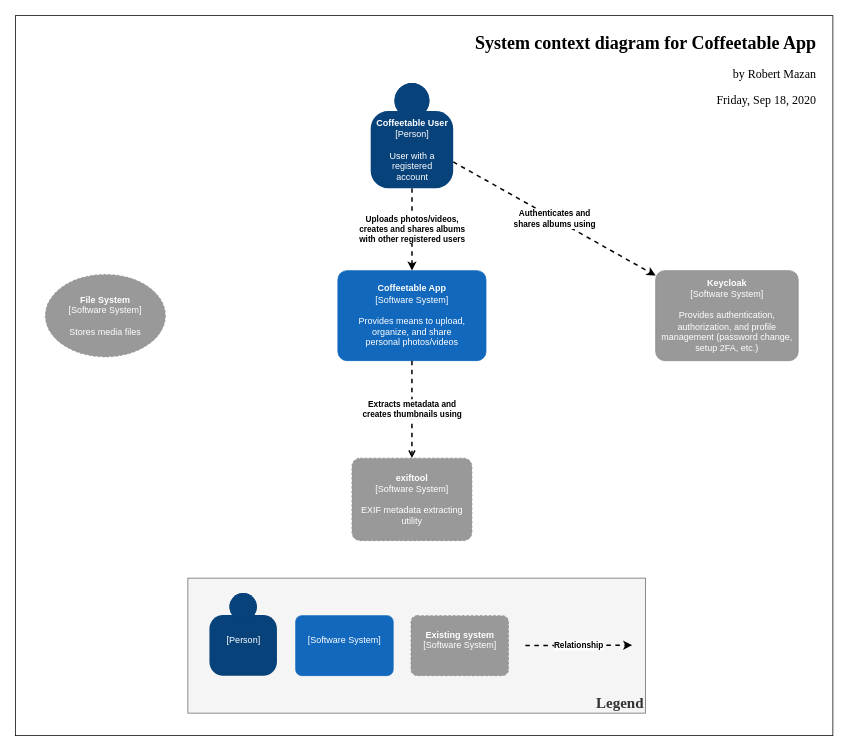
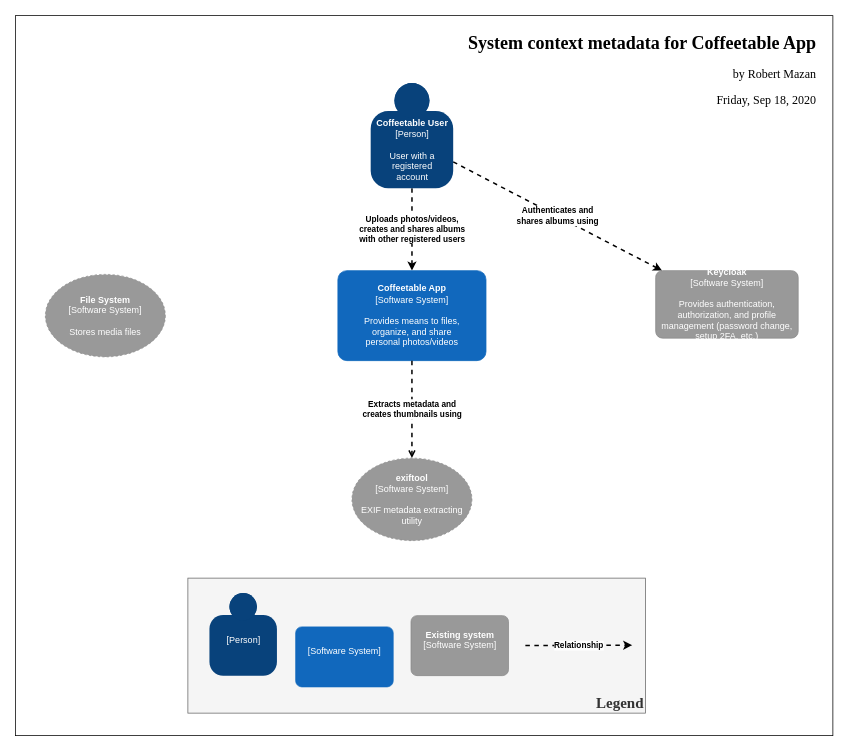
- <mxCell id="2" value="&lt;p style=&quot;line-height: 100% ; font-size: 16px&quot;&gt;&lt;/p&gt;&lt;p&gt;&lt;font style=&quot;font-size: 24px&quot;&gt;&lt;b&gt;System context diagram for Coffeetable App&lt;/b&gt;&lt;/font&gt;&lt;/p&gt;&lt;p style=&quot;font-size: 16px&quot;&gt;by Robert Mazan&lt;/p&gt;&lt;p style=&quot;font-size: 16px&quot;&gt;Friday, Sep 18, 2020&lt;/p&gt;&lt;p style=&quot;font-size: 16px&quot;&gt;&lt;/p&gt;" style="rounded=0;whiteSpace=wrap;html=1;fontSize=16;align=right;verticalAlign=top;spacingRight=20;fontFamily=Georgia;" vertex="1" parent="1"><mxGeometry x="20" y="20" width="1090" height="960" as="geometry" /></mxCell>
+ <mxCell id="2" value="&lt;p style=&quot;line-height: 100% ; font-size: 16px&quot;&gt;&lt;/p&gt;&lt;p&gt;&lt;font style=&quot;font-size: 24px&quot;&gt;&lt;b&gt;System context metadata for Coffeetable App&lt;/b&gt;&lt;/font&gt;&lt;/p&gt;&lt;p style=&quot;font-size: 16px&quot;&gt;by Robert Mazan&lt;/p&gt;&lt;p style=&quot;font-size: 16px&quot;&gt;Friday, Sep 18, 2020&lt;/p&gt;&lt;p style=&quot;font-size: 16px&quot;&gt;&lt;/p&gt;" style="rounded=0;whiteSpace=wrap;html=1;fontSize=16;align=right;verticalAlign=top;spacingRight=20;fontFamily=Georgia;" vertex="1" parent="1"><mxGeometry x="20" y="20" width="1090" height="960" as="geometry" /></mxCell>
- <mxCell id="6" value="&lt;b&gt;Coffeetable App&lt;/b&gt;&lt;div&gt;[Software System]&lt;/div&gt;&lt;br&gt;&lt;div&gt;Provides means to upload,&#10;organize, and share&#10;personal photos/videos&lt;/div&gt;" style="rounded=1;whiteSpace=wrap;html=1;labelBackgroundColor=none;fillColor=#1168BD;fontColor=#ffffff;align=center;arcSize=10;strokeColor=#1168BD;metaEdit=1;metaData={&quot;c4Type&quot;:{&quot;editable&quot;:false}};points=[[0.25,0,0],[0.5,0,0],[0.75,0,0],[1,0.25,0],[1,0.5,0],[1,0.75,0],[0.75,1,0],[0.5,1,0],[0.25,1,0],[0,0.75,0],[0,0.5,0],[0,0.25,0]];" parent="1" vertex="1"><mxGeometry x="450" y="360" width="197.5" height="120" as="geometry" /></mxCell>
+ <mxCell id="6" value="&lt;b&gt;Coffeetable App&lt;/b&gt;&lt;div&gt;[Software System]&lt;/div&gt;&lt;br&gt;&lt;div&gt;Provides means to files,&#10;organize, and share&#10;personal photos/videos&lt;/div&gt;" style="rounded=1;whiteSpace=wrap;html=1;labelBackgroundColor=none;fillColor=#1168BD;fontColor=#ffffff;align=center;arcSize=10;strokeColor=#1168BD;metaEdit=1;metaData={&quot;c4Type&quot;:{&quot;editable&quot;:false}};points=[[0.25,0,0],[0.5,0,0],[0.75,0,0],[1,0.25,0],[1,0.5,0],[1,0.75,0],[0.75,1,0],[0.5,1,0],[0.25,1,0],[0,0.75,0],[0,0.5,0],[0,0.25,0]];" parent="1" vertex="1"><mxGeometry x="450" y="360" width="197.5" height="120" as="geometry" /></mxCell>
- <mxCell id="7" value="&lt;b&gt;Keycloak&lt;/b&gt;&lt;div&gt;[Software System]&lt;/div&gt;&lt;br&gt;&lt;div&gt;Provides authentication, authorization, and profile management (password change, setup 2FA, etc.)&lt;/div&gt;" style="rounded=1;whiteSpace=wrap;html=1;labelBackgroundColor=none;fillColor=#999999;fontColor=#ffffff;align=center;arcSize=10;strokeColor=#8A8A8A;metaEdit=1;metaData={&quot;c4Type&quot;:{&quot;editable&quot;:false}};points=[[0.25,0,0],[0.5,0,0],[0.75,0,0],[1,0.25,0],[1,0.5,0],[1,0.75,0],[0.75,1,0],[0.5,1,0],[0.25,1,0],[0,0.75,0],[0,0.5,0],[0,0.25,0]];" parent="1" vertex="1"><mxGeometry x="873.75" y="360" width="190" height="120" as="geometry" /></mxCell>
+ <mxCell id="7" value="&lt;b&gt;Keycloak&lt;/b&gt;&lt;div&gt;[Software System]&lt;/div&gt;&lt;br&gt;&lt;div&gt;Provides authentication, authorization, and profile management (password change, setup 2FA, etc.)&lt;/div&gt;" style="rounded=1;whiteSpace=wrap;html=1;labelBackgroundColor=none;fillColor=#999999;fontColor=#ffffff;align=center;arcSize=10;strokeColor=#8A8A8A;metaEdit=1;metaData={&quot;c4Type&quot;:{&quot;editable&quot;:false}};points=[[0.25,0,0],[0.5,0,0],[0.75,0,0],[1,0.25,0],[1,0.5,0],[1,0.75,0],[0.75,1,0],[0.5,1,0],[0.25,1,0],[0,0.75,0],[0,0.5,0],[0,0.25,0]];" parent="1" vertex="1"><mxGeometry x="873.75" y="360" width="190" height="90" as="geometry" /></mxCell>
- <mxCell id="9" value="&lt;b&gt;exiftool&lt;/b&gt;&lt;div&gt;[Software System]&lt;/div&gt;&lt;br&gt;&lt;div&gt;EXIF metadata extracting utility&lt;/div&gt;" style="rounded=1;whiteSpace=wrap;html=1;labelBackgroundColor=none;fillColor=#999999;fontColor=#ffffff;align=center;arcSize=10;strokeColor=#8A8A8A;metaEdit=1;metaData={&quot;c4Type&quot;:{&quot;editable&quot;:false}};points=[[0.25,0,0],[0.5,0,0],[0.75,0,0],[1,0.25,0],[1,0.5,0],[1,0.75,0],[0.75,1,0],[0.5,1,0],[0.25,1,0],[0,0.75,0],[0,0.5,0],[0,0.25,0]];dashed=1;" parent="1" vertex="1"><mxGeometry x="468.75" y="610" width="160" height="110.0" as="geometry" /></mxCell>
+ <mxCell id="9" value="&lt;b&gt;exiftool&lt;/b&gt;&lt;div&gt;[Software System]&lt;/div&gt;&lt;br&gt;&lt;div&gt;EXIF metadata extracting utility&lt;/div&gt;" style="ellipse;whiteSpace=wrap;html=1;labelBackgroundColor=none;fillColor=#999999;fontColor=#ffffff;align=center;arcSize=10;strokeColor=#8A8A8A;metaEdit=1;metaData={&quot;c4Type&quot;:{&quot;editable&quot;:false}};points=[[0.25,0,0],[0.5,0,0],[0.75,0,0],[1,0.25,0],[1,0.5,0],[1,0.75,0],[0.75,1,0],[0.5,1,0],[0.25,1,0],[0,0.75,0],[0,0.5,0],[0,0.25,0]];dashed=1;" parent="1" vertex="1"><mxGeometry x="468.75" y="610" width="160" height="110.0" as="geometry" /></mxCell>
- <mxCell id="15" value="&lt;b&gt; &lt;/b&gt;&lt;div&gt;[Software System]&lt;/div&gt;&lt;br&gt;&lt;div&gt; &lt;/div&gt;" style="rounded=1;whiteSpace=wrap;html=1;labelBackgroundColor=none;fillColor=#1168BD;fontColor=#ffffff;align=center;arcSize=10;strokeColor=#1168BD;metaEdit=1;metaData={&quot;c4Type&quot;:{&quot;editable&quot;:false}};points=[[0.25,0,0],[0.5,0,0],[0.75,0,0],[1,0.25,0],[1,0.5,0],[1,0.75,0],[0.75,1,0],[0.5,1,0],[0.25,1,0],[0,0.75,0],[0,0.5,0],[0,0.25,0]];shadow=0;glass=0;" vertex="1" parent="11"><mxGeometry x="143.75" y="50" width="130" height="80" as="geometry" /></mxCell>
+ <mxCell id="15" value="&lt;b&gt; &lt;/b&gt;&lt;div&gt;[Software System]&lt;/div&gt;&lt;br&gt;&lt;div&gt; &lt;/div&gt;" style="rounded=1;whiteSpace=wrap;html=1;labelBackgroundColor=none;fillColor=#1168BD;fontColor=#ffffff;align=center;arcSize=10;strokeColor=#1168BD;metaEdit=1;metaData={&quot;c4Type&quot;:{&quot;editable&quot;:false}};points=[[0.25,0,0],[0.5,0,0],[0.75,0,0],[1,0.25,0],[1,0.5,0],[1,0.75,0],[0.75,1,0],[0.5,1,0],[0.25,1,0],[0,0.75,0],[0,0.5,0],[0,0.25,0]];shadow=0;glass=0;" vertex="1" parent="11"><mxGeometry x="143.75" y="65" width="130" height="80" as="geometry" /></mxCell>
- <mxCell id="14" value="&lt;b&gt;Existing system&lt;/b&gt;&lt;div&gt;[Software System]&lt;/div&gt;&lt;br&gt;&lt;div&gt; &lt;/div&gt;" style="rounded=1;whiteSpace=wrap;html=1;labelBackgroundColor=none;fillColor=#999999;fontColor=#ffffff;align=center;arcSize=10;strokeColor=#8A8A8A;metaEdit=1;metaData={&quot;c4Type&quot;:{&quot;editable&quot;:false}};points=[[0.25,0,0],[0.5,0,0],[0.75,0,0],[1,0.25,0],[1,0.5,0],[1,0.75,0],[0.75,1,0],[0.5,1,0],[0.25,1,0],[0,0.75,0],[0,0.5,0],[0,0.25,0]];dashed=1;" vertex="1" parent="11"><mxGeometry x="297.5" y="50" width="130" height="80" as="geometry" /></mxCell>
+ <mxCell id="14" value="&lt;b&gt;Existing system&lt;/b&gt;&lt;div&gt;[Software System]&lt;/div&gt;&lt;br&gt;&lt;div&gt; &lt;/div&gt;" style="rounded=1;whiteSpace=wrap;html=1;labelBackgroundColor=none;fillColor=#999999;fontColor=#ffffff;align=center;arcSize=10;strokeColor=#8A8A8A;metaEdit=1;metaData={&quot;c4Type&quot;:{&quot;editable&quot;:false}};points=[[0.25,0,0],[0.5,0,0],[0.75,0,0],[1,0.25,0],[1,0.5,0],[1,0.75,0],[0.75,1,0],[0.5,1,0],[0.25,1,0],[0,0.75,0],[0,0.5,0],[0,0.25,0]];" vertex="1" parent="11"><mxGeometry x="297.5" y="50" width="130" height="80" as="geometry" /></mxCell>
